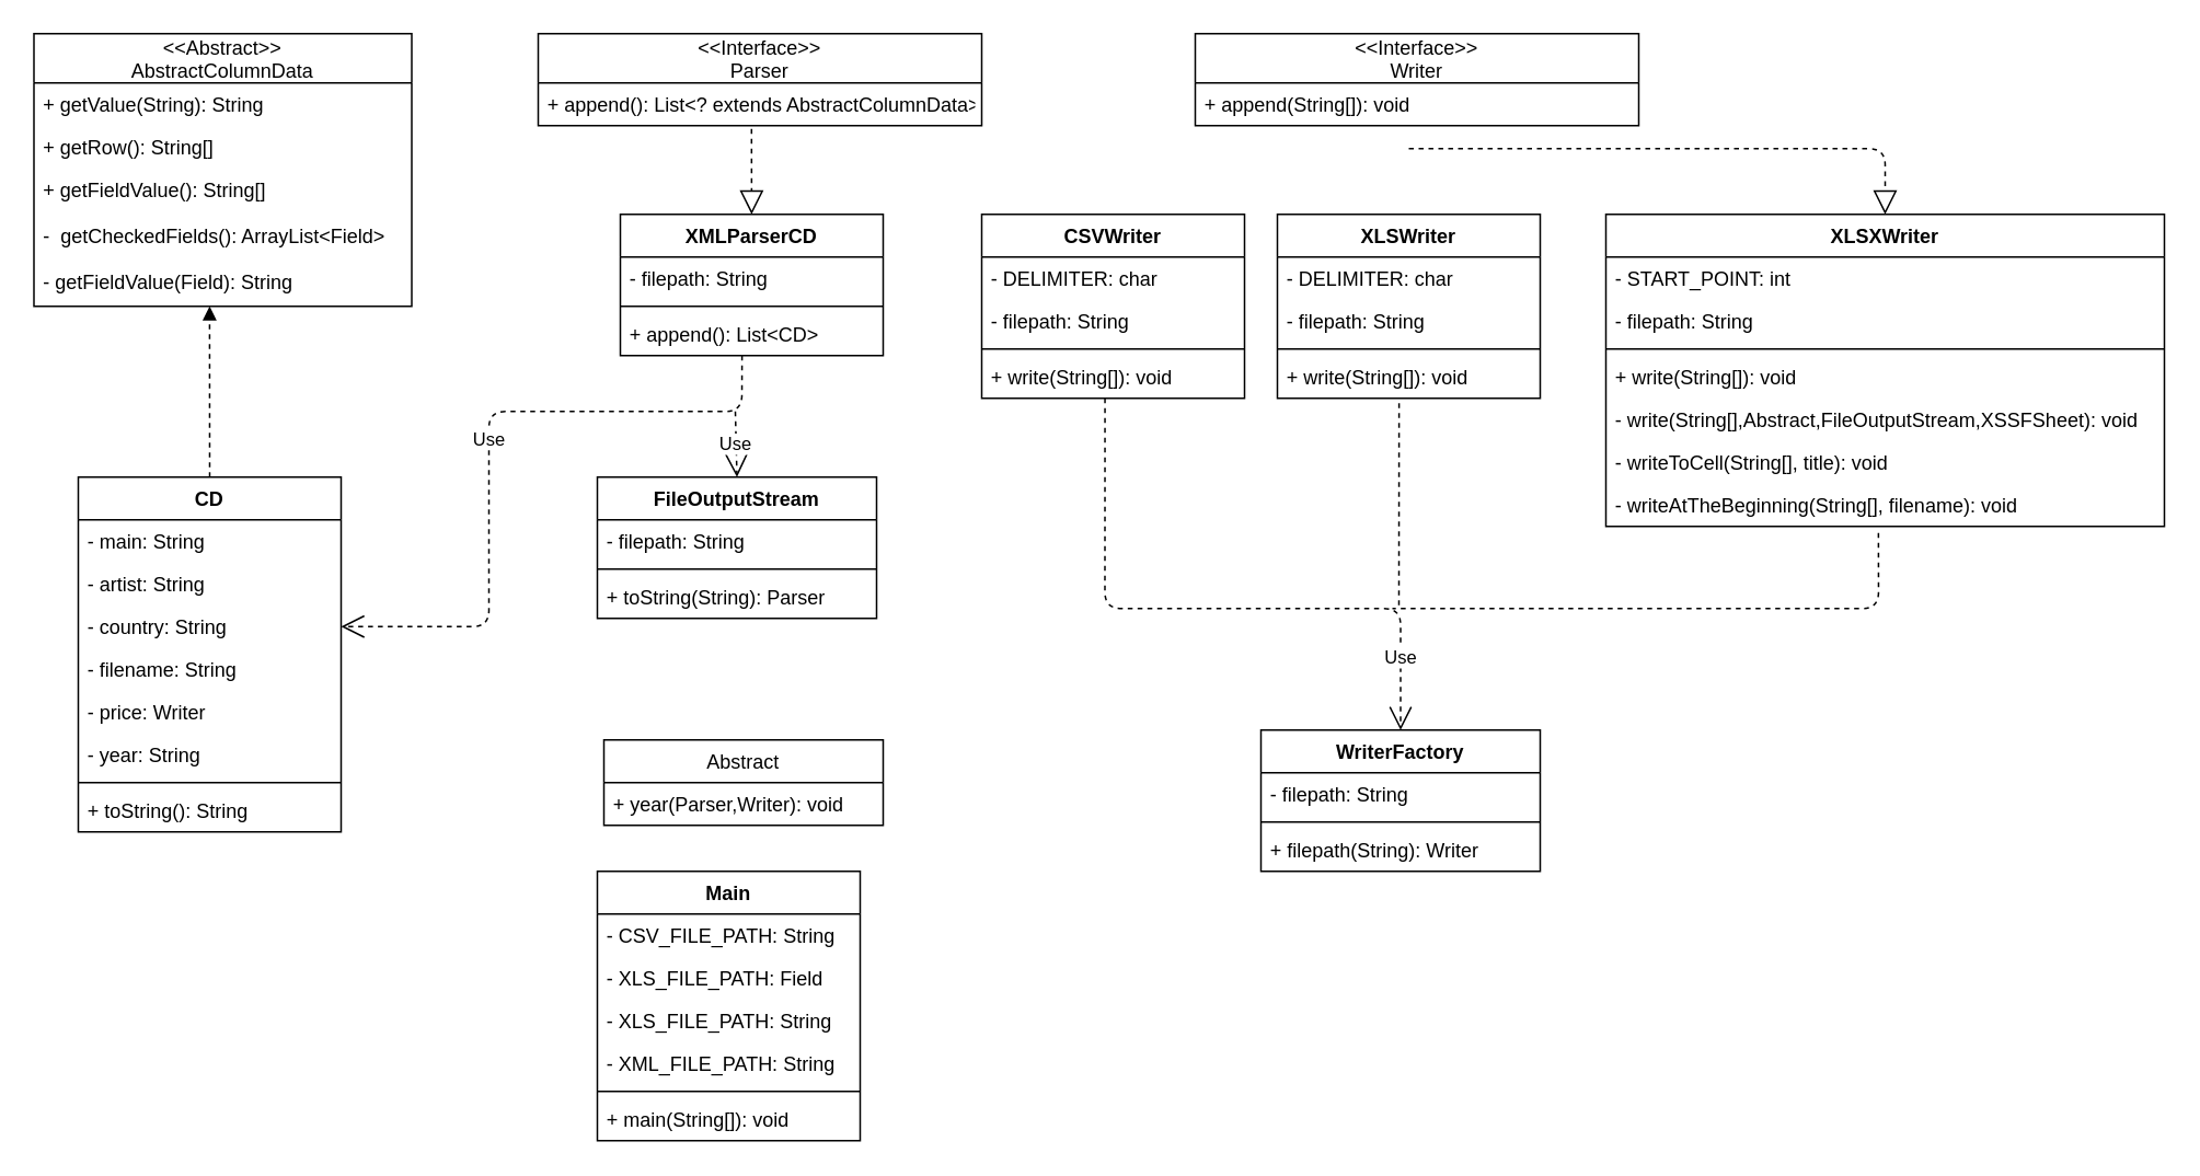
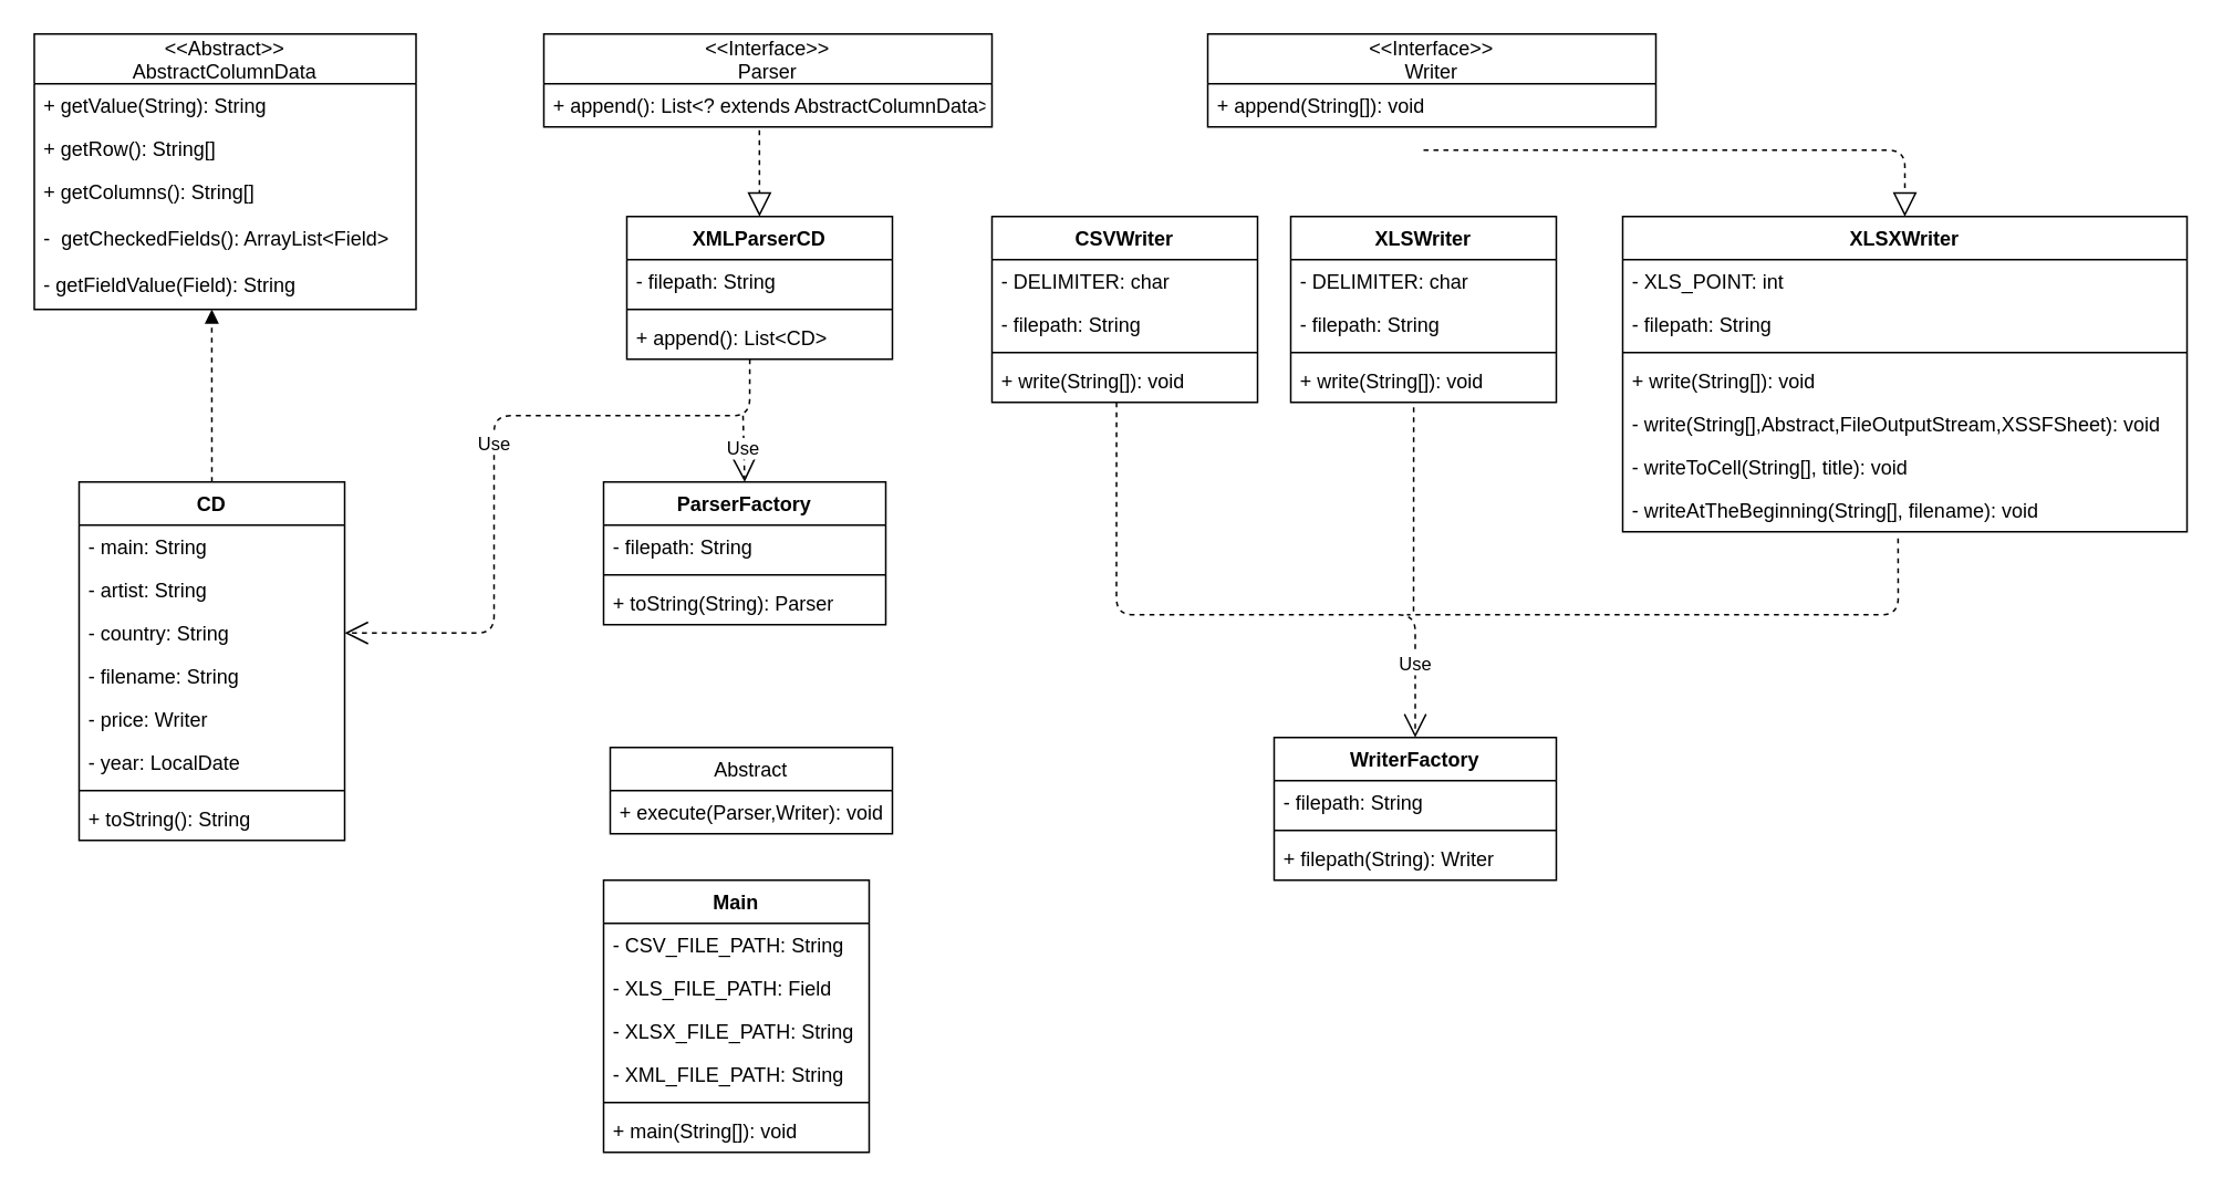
- <mxCell id="5" value="+ getFieldValue(): String[]" style="text;strokeColor=none;fillColor=none;align=left;verticalAlign=top;spacingLeft=4;spacingRight=4;overflow=hidden;rotatable=0;points=[[0,0.5],[1,0.5]];portConstraint=eastwest;" parent="2" vertex="1"><mxGeometry y="82" width="230" height="28" as="geometry" /></mxCell>
+ <mxCell id="5" value="+ getColumns(): String[]" style="text;strokeColor=none;fillColor=none;align=left;verticalAlign=top;spacingLeft=4;spacingRight=4;overflow=hidden;rotatable=0;points=[[0,0.5],[1,0.5]];portConstraint=eastwest;" parent="2" vertex="1"><mxGeometry y="82" width="230" height="28" as="geometry" /></mxCell>
- <mxCell id="42" value="- START_POINT: int" style="text;strokeColor=none;fillColor=none;align=left;verticalAlign=top;spacingLeft=4;spacingRight=4;overflow=hidden;rotatable=0;points=[[0,0.5],[1,0.5]];portConstraint=eastwest;" parent="41" vertex="1"><mxGeometry y="26" width="340" height="26" as="geometry" /></mxCell>
+ <mxCell id="42" value="- XLS_POINT: int" style="text;strokeColor=none;fillColor=none;align=left;verticalAlign=top;spacingLeft=4;spacingRight=4;overflow=hidden;rotatable=0;points=[[0,0.5],[1,0.5]];portConstraint=eastwest;" parent="41" vertex="1"><mxGeometry y="26" width="340" height="26" as="geometry" /></mxCell>
- <mxCell id="25" value="FileOutputStream" style="swimlane;fontStyle=1;align=center;verticalAlign=top;childLayout=stackLayout;horizontal=1;startSize=26;horizontalStack=0;resizeParent=1;resizeParentMax=0;resizeLast=0;collapsible=1;marginBottom=0;" parent="1" vertex="1"><mxGeometry x="363" y="290" width="170" height="86" as="geometry" /></mxCell>
+ <mxCell id="25" value="ParserFactory" style="swimlane;fontStyle=1;align=center;verticalAlign=top;childLayout=stackLayout;horizontal=1;startSize=26;horizontalStack=0;resizeParent=1;resizeParentMax=0;resizeLast=0;collapsible=1;marginBottom=0;" parent="1" vertex="1"><mxGeometry x="363" y="290" width="170" height="86" as="geometry" /></mxCell>
- <mxCell id="14" value="- year: String" style="text;strokeColor=none;fillColor=none;align=left;verticalAlign=top;spacingLeft=4;spacingRight=4;overflow=hidden;rotatable=0;points=[[0,0.5],[1,0.5]];portConstraint=eastwest;" parent="8" vertex="1"><mxGeometry y="156" width="160" height="26" as="geometry" /></mxCell>
+ <mxCell id="14" value="- year: LocalDate" style="text;strokeColor=none;fillColor=none;align=left;verticalAlign=top;spacingLeft=4;spacingRight=4;overflow=hidden;rotatable=0;points=[[0,0.5],[1,0.5]];portConstraint=eastwest;" parent="8" vertex="1"><mxGeometry y="156" width="160" height="26" as="geometry" /></mxCell>
- <mxCell id="55" value="+ year(Parser,Writer): void" style="text;strokeColor=none;fillColor=none;align=left;verticalAlign=top;spacingLeft=4;spacingRight=4;overflow=hidden;rotatable=0;points=[[0,0.5],[1,0.5]];portConstraint=eastwest;" parent="54" vertex="1"><mxGeometry y="26" width="170" height="26" as="geometry" /></mxCell>
+ <mxCell id="55" value="+ execute(Parser,Writer): void" style="text;strokeColor=none;fillColor=none;align=left;verticalAlign=top;spacingLeft=4;spacingRight=4;overflow=hidden;rotatable=0;points=[[0,0.5],[1,0.5]];portConstraint=eastwest;" parent="54" vertex="1"><mxGeometry y="26" width="170" height="26" as="geometry" /></mxCell>
- <mxCell id="59" value="- XLS_FILE_PATH: String" style="text;strokeColor=none;fillColor=none;align=left;verticalAlign=top;spacingLeft=4;spacingRight=4;overflow=hidden;rotatable=0;points=[[0,0.5],[1,0.5]];portConstraint=eastwest;" parent="56" vertex="1"><mxGeometry y="78" width="160" height="26" as="geometry" /></mxCell>
+ <mxCell id="59" value="- XLSX_FILE_PATH: String" style="text;strokeColor=none;fillColor=none;align=left;verticalAlign=top;spacingLeft=4;spacingRight=4;overflow=hidden;rotatable=0;points=[[0,0.5],[1,0.5]];portConstraint=eastwest;" parent="56" vertex="1"><mxGeometry y="78" width="160" height="26" as="geometry" /></mxCell>
